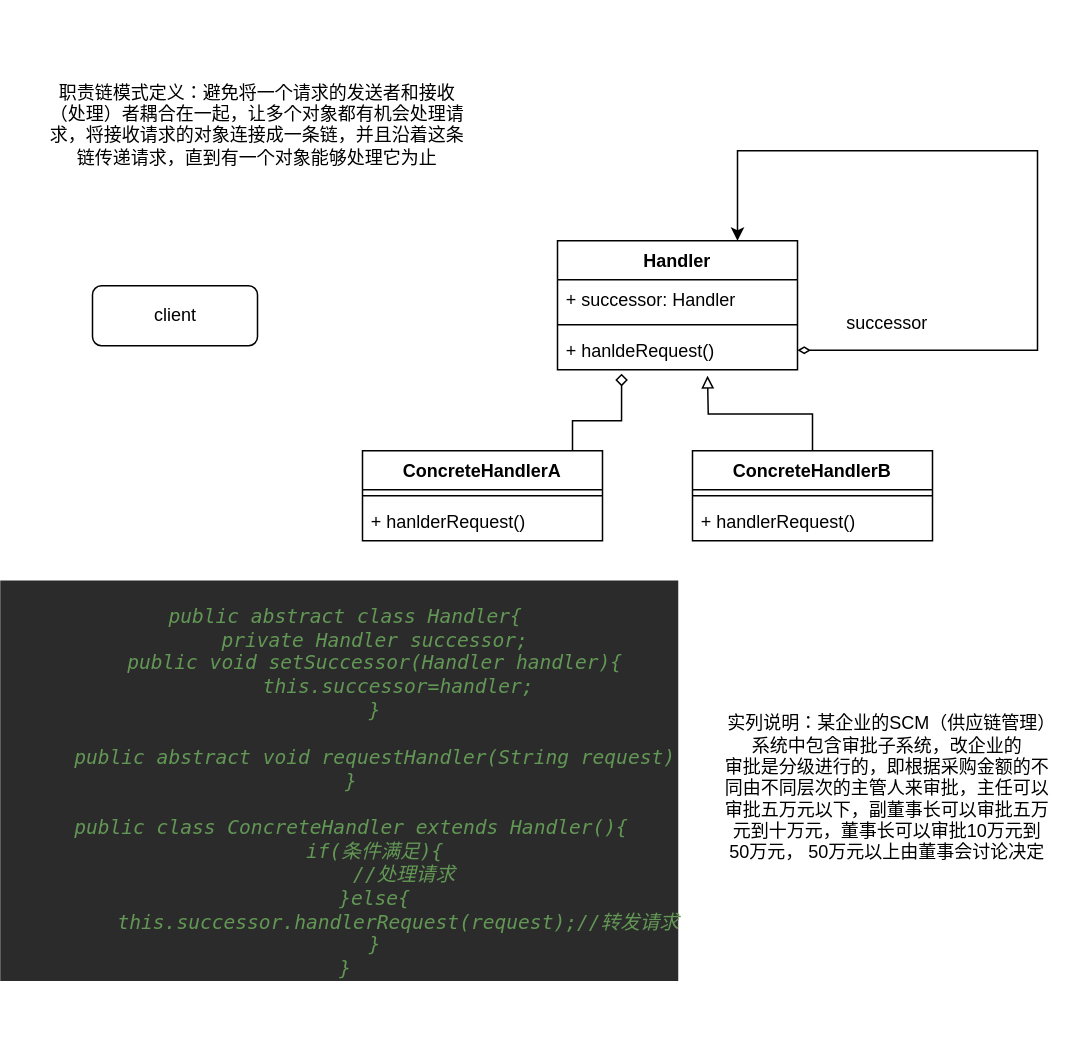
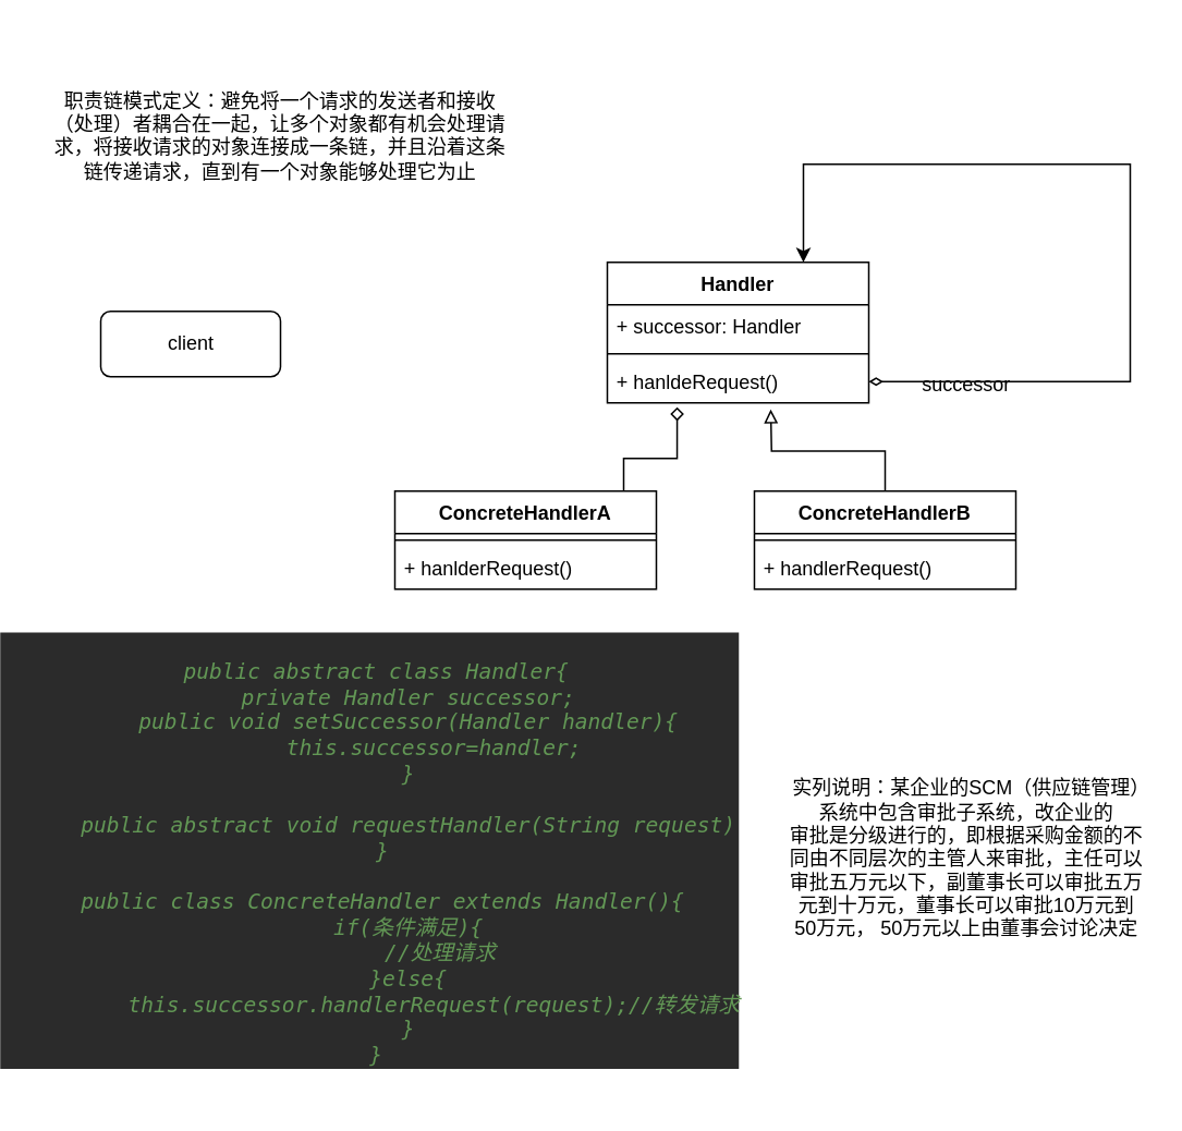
- <mxCell id="9" value="successor" style="text;html=1;strokeColor=none;fillColor=none;align=center;verticalAlign=middle;whiteSpace=wrap;rounded=0;" vertex="1" parent="1"><mxGeometry x="560" y="200" width="60" height="30" as="geometry" /></mxCell>
+ <mxCell id="9" value="successor" style="text;html=1;strokeColor=none;fillColor=none;align=center;verticalAlign=middle;whiteSpace=wrap;rounded=0;" vertex="1" parent="1"><mxGeometry x="560" y="220" width="60" height="30" as="geometry" /></mxCell>
